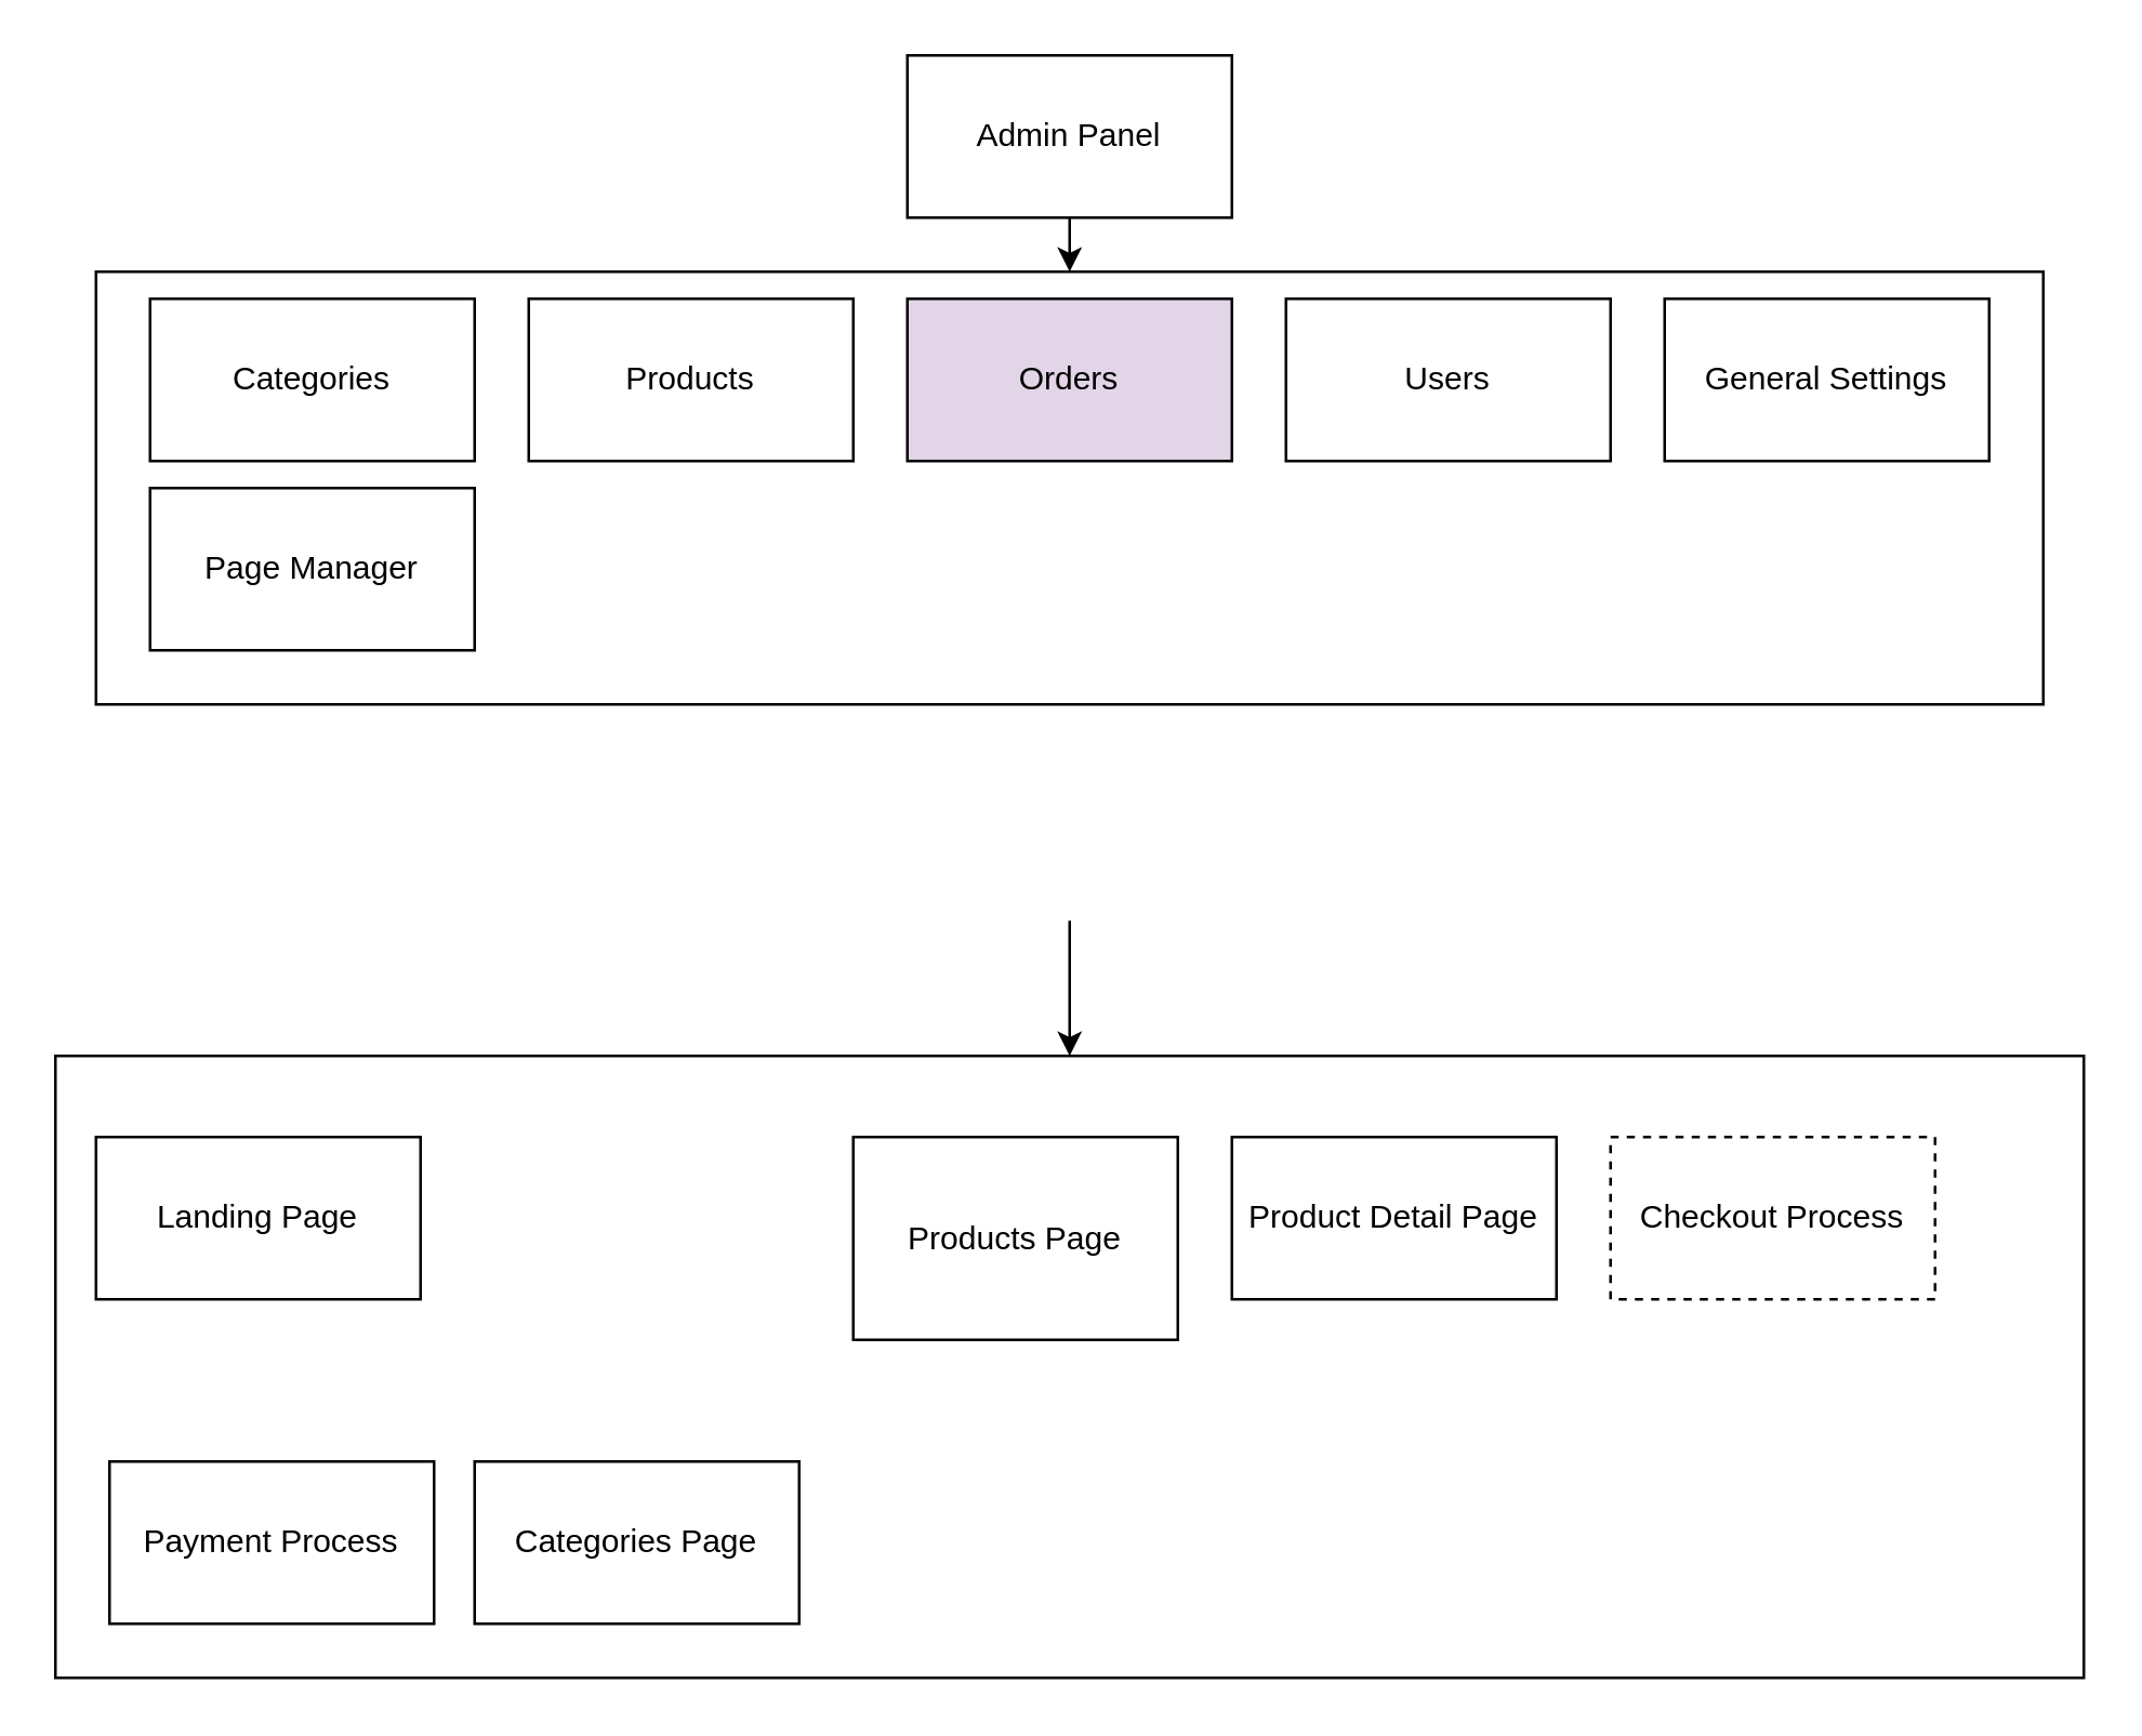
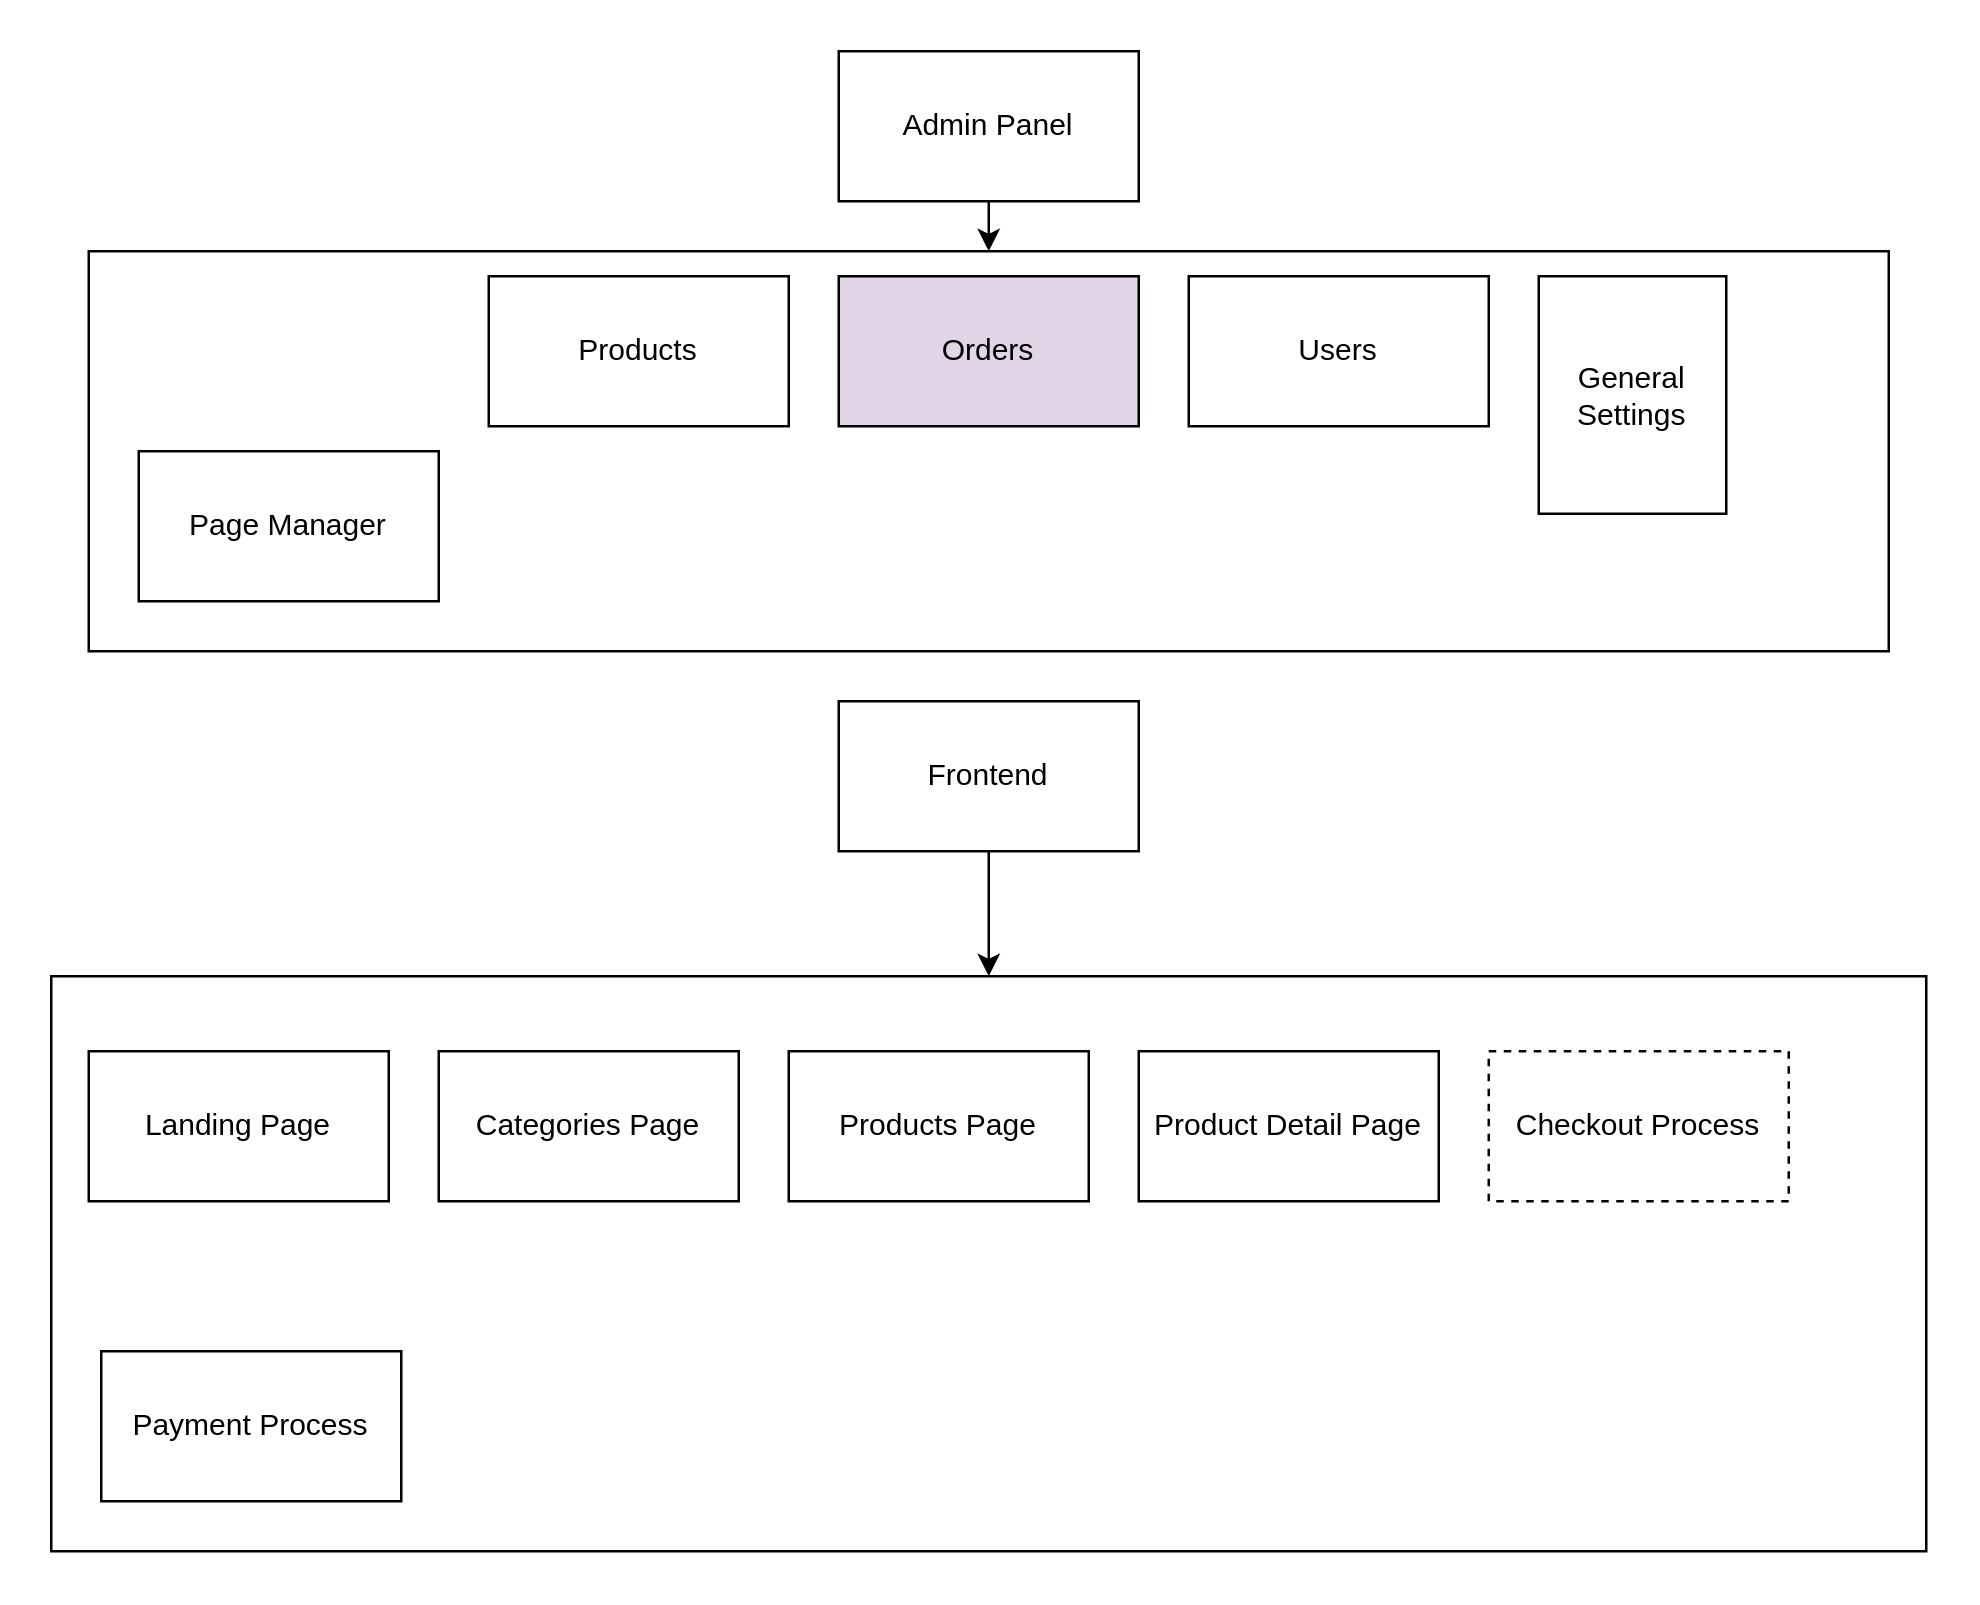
- <mxCell id="2" value="Categories" style="rounded=0;whiteSpace=wrap;html=1;" vertex="1" parent="1"><mxGeometry x="55" y="110" width="120" height="60" as="geometry" /></mxCell>
- <mxCell id="6" value="General Settings" style="rounded=0;whiteSpace=wrap;html=1;" vertex="1" parent="1"><mxGeometry x="615" y="110" width="120" height="60" as="geometry" /></mxCell>
+ <mxCell id="6" value="General Settings" style="rounded=0;whiteSpace=wrap;html=1;" vertex="1" parent="1"><mxGeometry x="615" y="110" width="75" height="95" as="geometry" /></mxCell>
+ <mxCell id="11" value="Frontend" style="rounded=0;whiteSpace=wrap;html=1;" vertex="1" parent="1"><mxGeometry x="335" y="280" width="120" height="60" as="geometry" /></mxCell>
- <mxCell id="15" value="Products Page" style="rounded=0;whiteSpace=wrap;html=1;" vertex="1" parent="1"><mxGeometry x="315" y="420" width="120" height="75" as="geometry" /></mxCell>
+ <mxCell id="15" value="Products Page" style="rounded=0;whiteSpace=wrap;html=1;" vertex="1" parent="1"><mxGeometry x="315" y="420" width="120" height="60" as="geometry" /></mxCell>
- <mxCell id="14" value="Categories Page" style="rounded=0;whiteSpace=wrap;html=1;" vertex="1" parent="1"><mxGeometry x="175" y="540" width="120" height="60" as="geometry" /></mxCell>
+ <mxCell id="14" value="Categories Page" style="rounded=0;whiteSpace=wrap;html=1;" vertex="1" parent="1"><mxGeometry x="175" y="420" width="120" height="60" as="geometry" /></mxCell>
